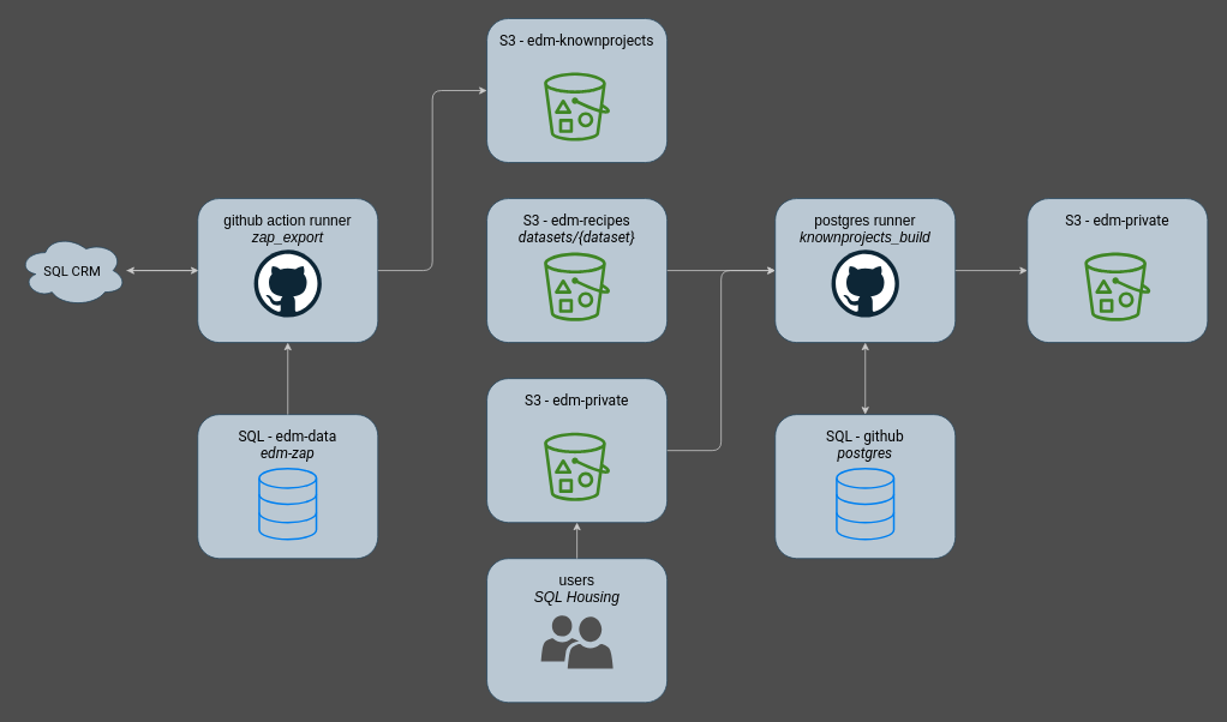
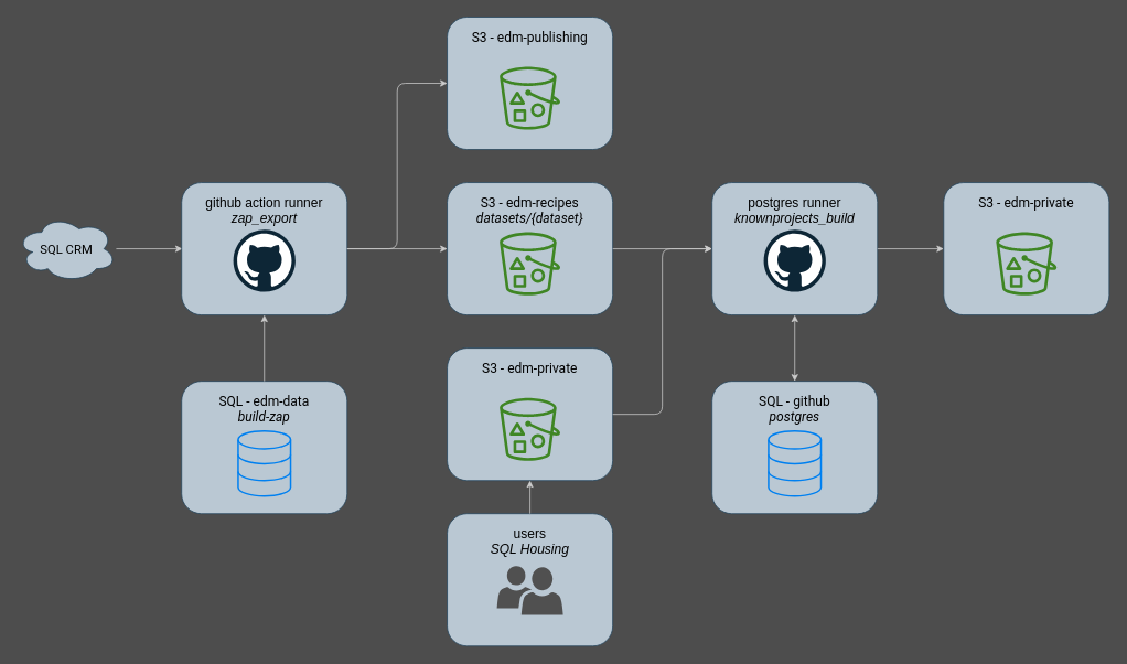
- <mxCell id="14" value="S3 -&amp;nbsp;edm-knownprojects" style="rounded=1;whiteSpace=wrap;html=1;fontFamily=Roboto;fontSize=16;fontColor=default;align=center;strokeColor=#23445d;fillColor=#bac8d3;fillStyle=solid;verticalAlign=top;spacing=10;fontSource=https%3A%2F%2Ffonts.googleapis.com%2Fcss%3Ffamily%3DRoboto;" parent="13" vertex="1"><mxGeometry width="200" height="160" as="geometry" /></mxCell>
+ <mxCell id="14" value="S3 -&amp;nbsp;edm-publishing" style="rounded=1;whiteSpace=wrap;html=1;fontFamily=Roboto;fontSize=16;fontColor=default;align=center;strokeColor=#23445d;fillColor=#bac8d3;fillStyle=solid;verticalAlign=top;spacing=10;fontSource=https%3A%2F%2Ffonts.googleapis.com%2Fcss%3Ffamily%3DRoboto;" parent="13" vertex="1"><mxGeometry width="200" height="160" as="geometry" /></mxCell>
- <mxCell id="20" style="edgeStyle=orthogonalEdgeStyle;html=1;strokeColor=#CCCCCC;startArrow=none;startFill=0;" parent="1" source="11" target="3" edge="1"><mxGeometry relative="1" as="geometry" /></mxCell>
+ <mxCell id="20" style="edgeStyle=orthogonalEdgeStyle;html=1;entryX=0;entryY=0.5;entryDx=0;entryDy=0;strokeColor=#CCCCCC;startArrow=none;startFill=0;" parent="1" source="11" target="5" edge="1"><mxGeometry relative="1" as="geometry" /></mxCell>
- <mxCell id="8" value="SQL - edm-data&lt;br&gt;&lt;i&gt;edm-zap&lt;/i&gt;" style="rounded=1;whiteSpace=wrap;html=1;fontFamily=Roboto;fontSize=16;fontColor=default;align=center;strokeColor=#23445d;fillColor=#bac8d3;fillStyle=solid;verticalAlign=top;spacing=10;fontSource=https%3A%2F%2Ffonts.googleapis.com%2Fcss%3Ffamily%3DRoboto;" parent="7" vertex="1"><mxGeometry width="200" height="160" as="geometry" /></mxCell>
+ <mxCell id="8" value="SQL - edm-data&lt;br&gt;&lt;i&gt;build-zap&lt;/i&gt;" style="rounded=1;whiteSpace=wrap;html=1;fontFamily=Roboto;fontSize=16;fontColor=default;align=center;strokeColor=#23445d;fillColor=#bac8d3;fillStyle=solid;verticalAlign=top;spacing=10;fontSource=https%3A%2F%2Ffonts.googleapis.com%2Fcss%3Ffamily%3DRoboto;" parent="7" vertex="1"><mxGeometry width="200" height="160" as="geometry" /></mxCell>
